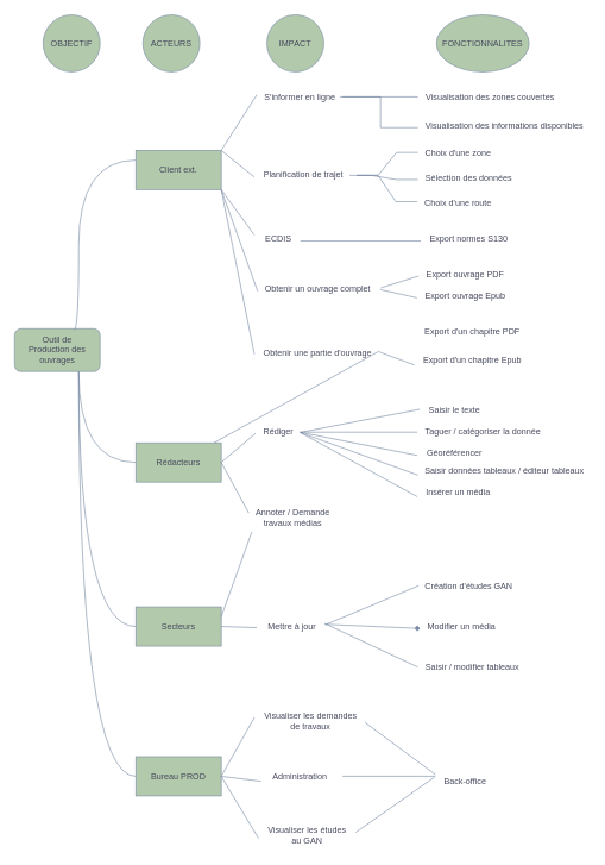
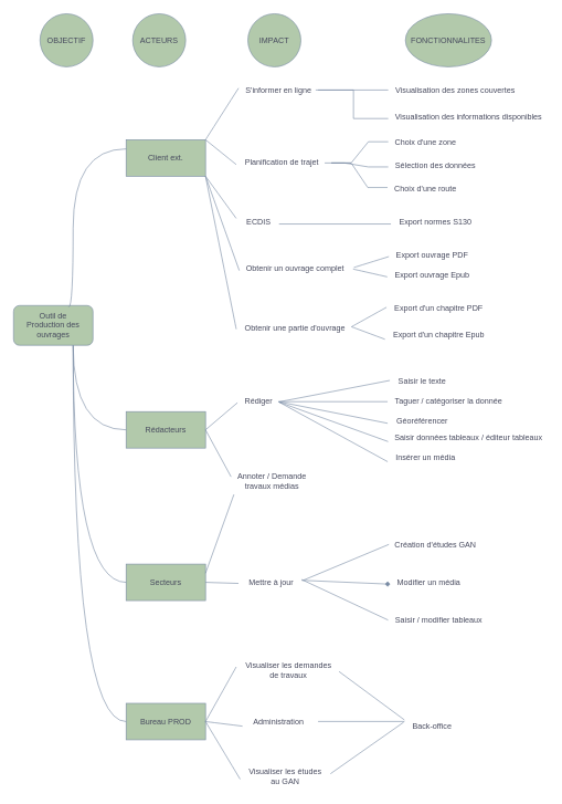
- <mxCell id="55" value="" style="endArrow=none;html=1;rounded=0;strokeColor=#788AA3;fontColor=#46495D;fillColor=#B2C9AB;curved=1;exitX=1.003;exitY=0.402;exitDx=0;exitDy=0;exitPerimeter=0;" edge="1" parent="1" source="8" target="29"><mxGeometry width="50" height="50" relative="1" as="geometry"><mxPoint x="380" y="460" as="sourcePoint" /><mxPoint x="430" y="410" as="targetPoint" /></mxGeometry></mxCell>
+ <mxCell id="55" value="" style="endArrow=none;html=1;rounded=0;strokeColor=#788AA3;fontColor=#46495D;fillColor=#B2C9AB;curved=1;entryX=-0.024;entryY=0.422;entryDx=0;entryDy=0;entryPerimeter=0;exitX=1.003;exitY=0.402;exitDx=0;exitDy=0;exitPerimeter=0;" edge="1" parent="1" source="8" target="27"><mxGeometry width="50" height="50" relative="1" as="geometry"><mxPoint x="380" y="460" as="sourcePoint" /><mxPoint x="430" y="410" as="targetPoint" /></mxGeometry></mxCell>
